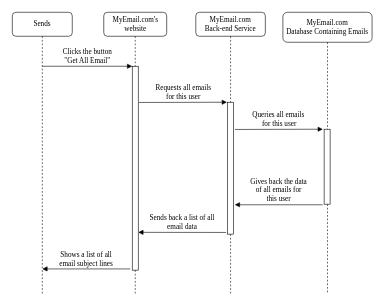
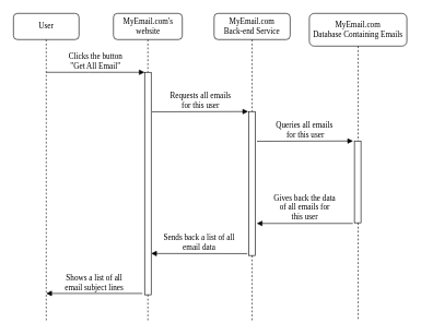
- <mxCell id="6" value="Sends" style="shape=umlLifeline;perimeter=lifelinePerimeter;whiteSpace=wrap;html=1;container=1;collapsible=0;recursiveResize=0;outlineConnect=0;rounded=1;shadow=0;comic=0;labelBackgroundColor=none;strokeWidth=1;fontFamily=Verdana;fontSize=12;align=center;" vertex="1" parent="1"><mxGeometry x="20" y="20" width="100" height="470" as="geometry" /></mxCell>
+ <mxCell id="6" value="User" style="shape=umlLifeline;perimeter=lifelinePerimeter;whiteSpace=wrap;html=1;container=1;collapsible=0;recursiveResize=0;outlineConnect=0;rounded=1;shadow=0;comic=0;labelBackgroundColor=none;strokeWidth=1;fontFamily=Verdana;fontSize=12;align=center;" vertex="1" parent="1"><mxGeometry x="20" y="20" width="100" height="470" as="geometry" /></mxCell>
